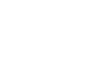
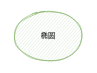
+ <mxCell id="2" value="椭圆" style="ellipse;whiteSpace=wrap;html=1;sketch=1;fillColor=#d5e8d4;strokeColor=#82b366;" vertex="1" parent="1"><mxGeometry x="20" y="20" width="120" height="80" as="geometry" /></mxCell>
